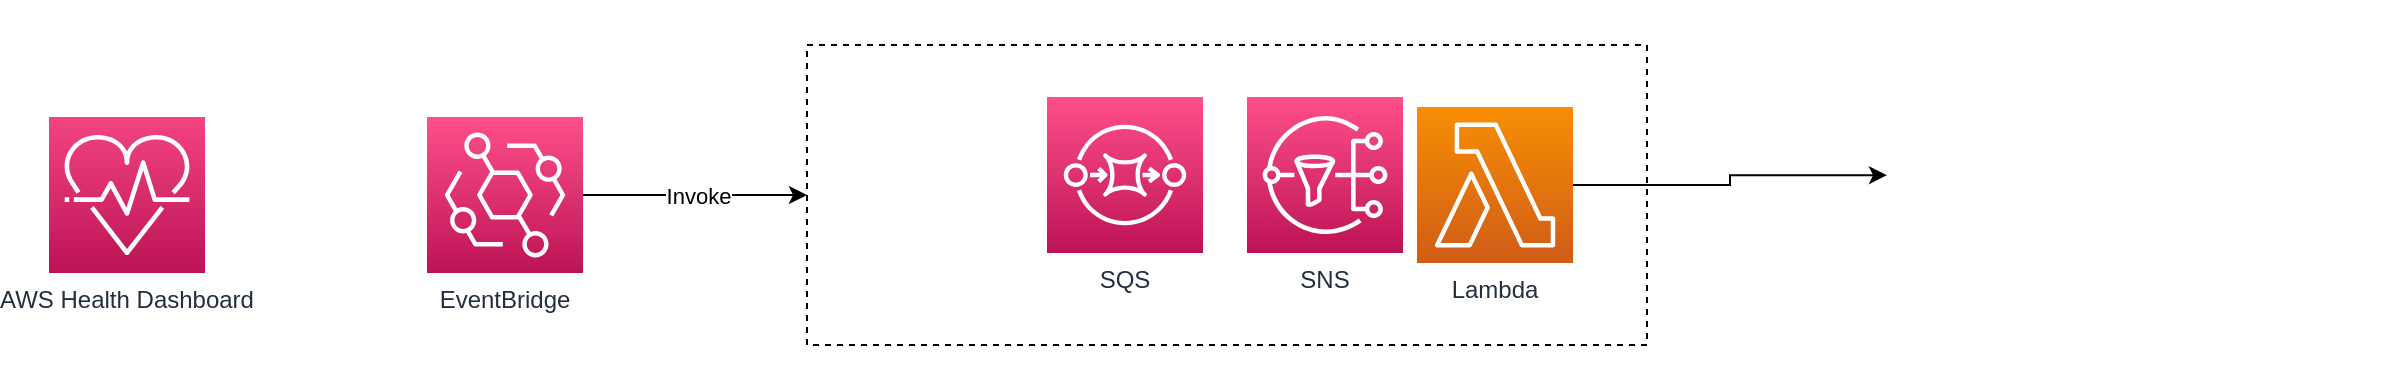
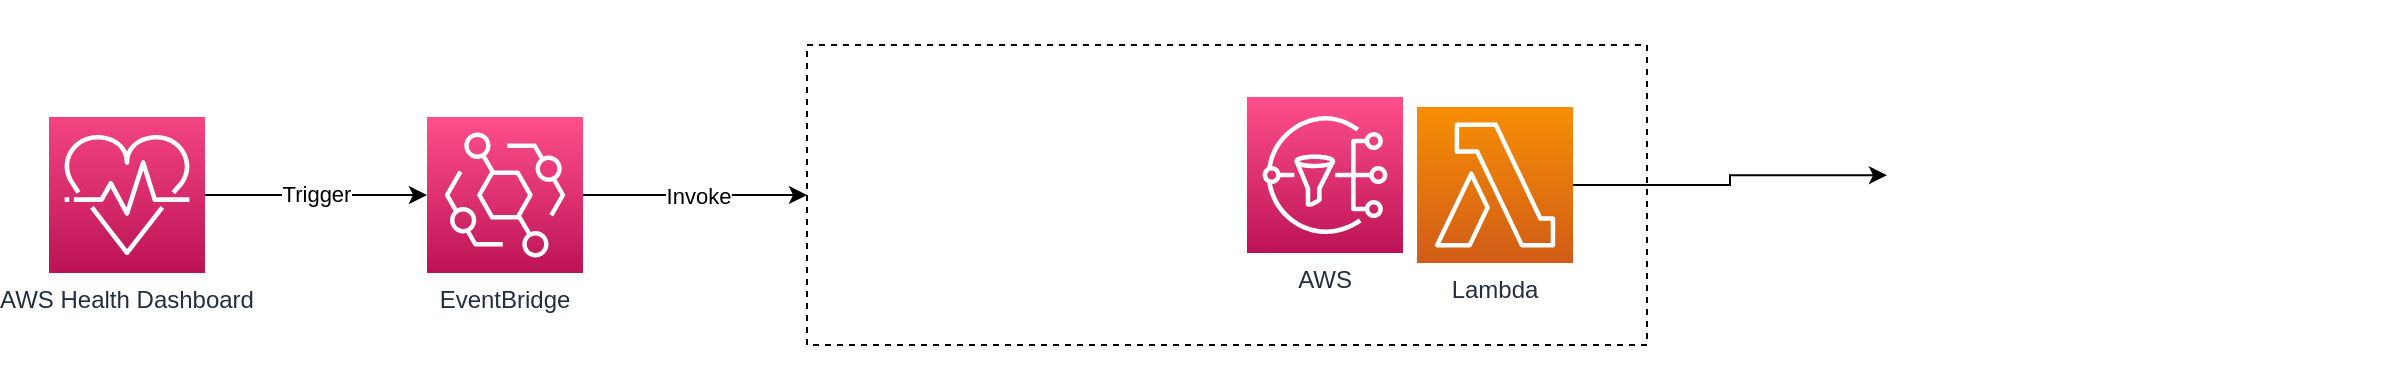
- <mxCell id="10" value="SQS" style="sketch=0;points=[[0,0,0],[0.25,0,0],[0.5,0,0],[0.75,0,0],[1,0,0],[0,1,0],[0.25,1,0],[0.5,1,0],[0.75,1,0],[1,1,0],[0,0.25,0],[0,0.5,0],[0,0.75,0],[1,0.25,0],[1,0.5,0],[1,0.75,0]];outlineConnect=0;fontColor=#232F3E;gradientColor=#FF4F8B;gradientDirection=north;fillColor=#BC1356;strokeColor=#ffffff;dashed=0;verticalLabelPosition=bottom;verticalAlign=top;align=center;html=1;fontSize=12;fontStyle=0;aspect=fixed;shape=mxgraph.aws4.resourceIcon;resIcon=mxgraph.aws4.sqs;" parent="1" vertex="1"><mxGeometry x="519" y="48" width="78" height="78" as="geometry" /></mxCell>
+ <mxCell id="3" value="Trigger" style="edgeStyle=orthogonalEdgeStyle;rounded=0;orthogonalLoop=1;jettySize=auto;html=1;entryX=0;entryY=0.5;entryDx=0;entryDy=0;entryPerimeter=0;" edge="1" parent="1" source="4" target="7"><mxGeometry relative="1" as="geometry" /></mxCell>
- <mxCell id="11" value="SNS" style="sketch=0;points=[[0,0,0],[0.25,0,0],[0.5,0,0],[0.75,0,0],[1,0,0],[0,1,0],[0.25,1,0],[0.5,1,0],[0.75,1,0],[1,1,0],[0,0.25,0],[0,0.5,0],[0,0.75,0],[1,0.25,0],[1,0.5,0],[1,0.75,0]];outlineConnect=0;fontColor=#232F3E;gradientColor=#FF4F8B;gradientDirection=north;fillColor=#BC1356;strokeColor=#ffffff;dashed=0;verticalLabelPosition=bottom;verticalAlign=top;align=center;html=1;fontSize=12;fontStyle=0;aspect=fixed;shape=mxgraph.aws4.resourceIcon;resIcon=mxgraph.aws4.sns;" parent="1" vertex="1"><mxGeometry x="619" y="48" width="78" height="78" as="geometry" /></mxCell>
+ <mxCell id="11" value="AWS" style="sketch=0;points=[[0,0,0],[0.25,0,0],[0.5,0,0],[0.75,0,0],[1,0,0],[0,1,0],[0.25,1,0],[0.5,1,0],[0.75,1,0],[1,1,0],[0,0.25,0],[0,0.5,0],[0,0.75,0],[1,0.25,0],[1,0.5,0],[1,0.75,0]];outlineConnect=0;fontColor=#232F3E;gradientColor=#FF4F8B;gradientDirection=north;fillColor=#BC1356;strokeColor=#ffffff;dashed=0;verticalLabelPosition=bottom;verticalAlign=top;align=center;html=1;fontSize=12;fontStyle=0;aspect=fixed;shape=mxgraph.aws4.resourceIcon;resIcon=mxgraph.aws4.sns;" parent="1" vertex="1"><mxGeometry x="619" y="48" width="78" height="78" as="geometry" /></mxCell>
